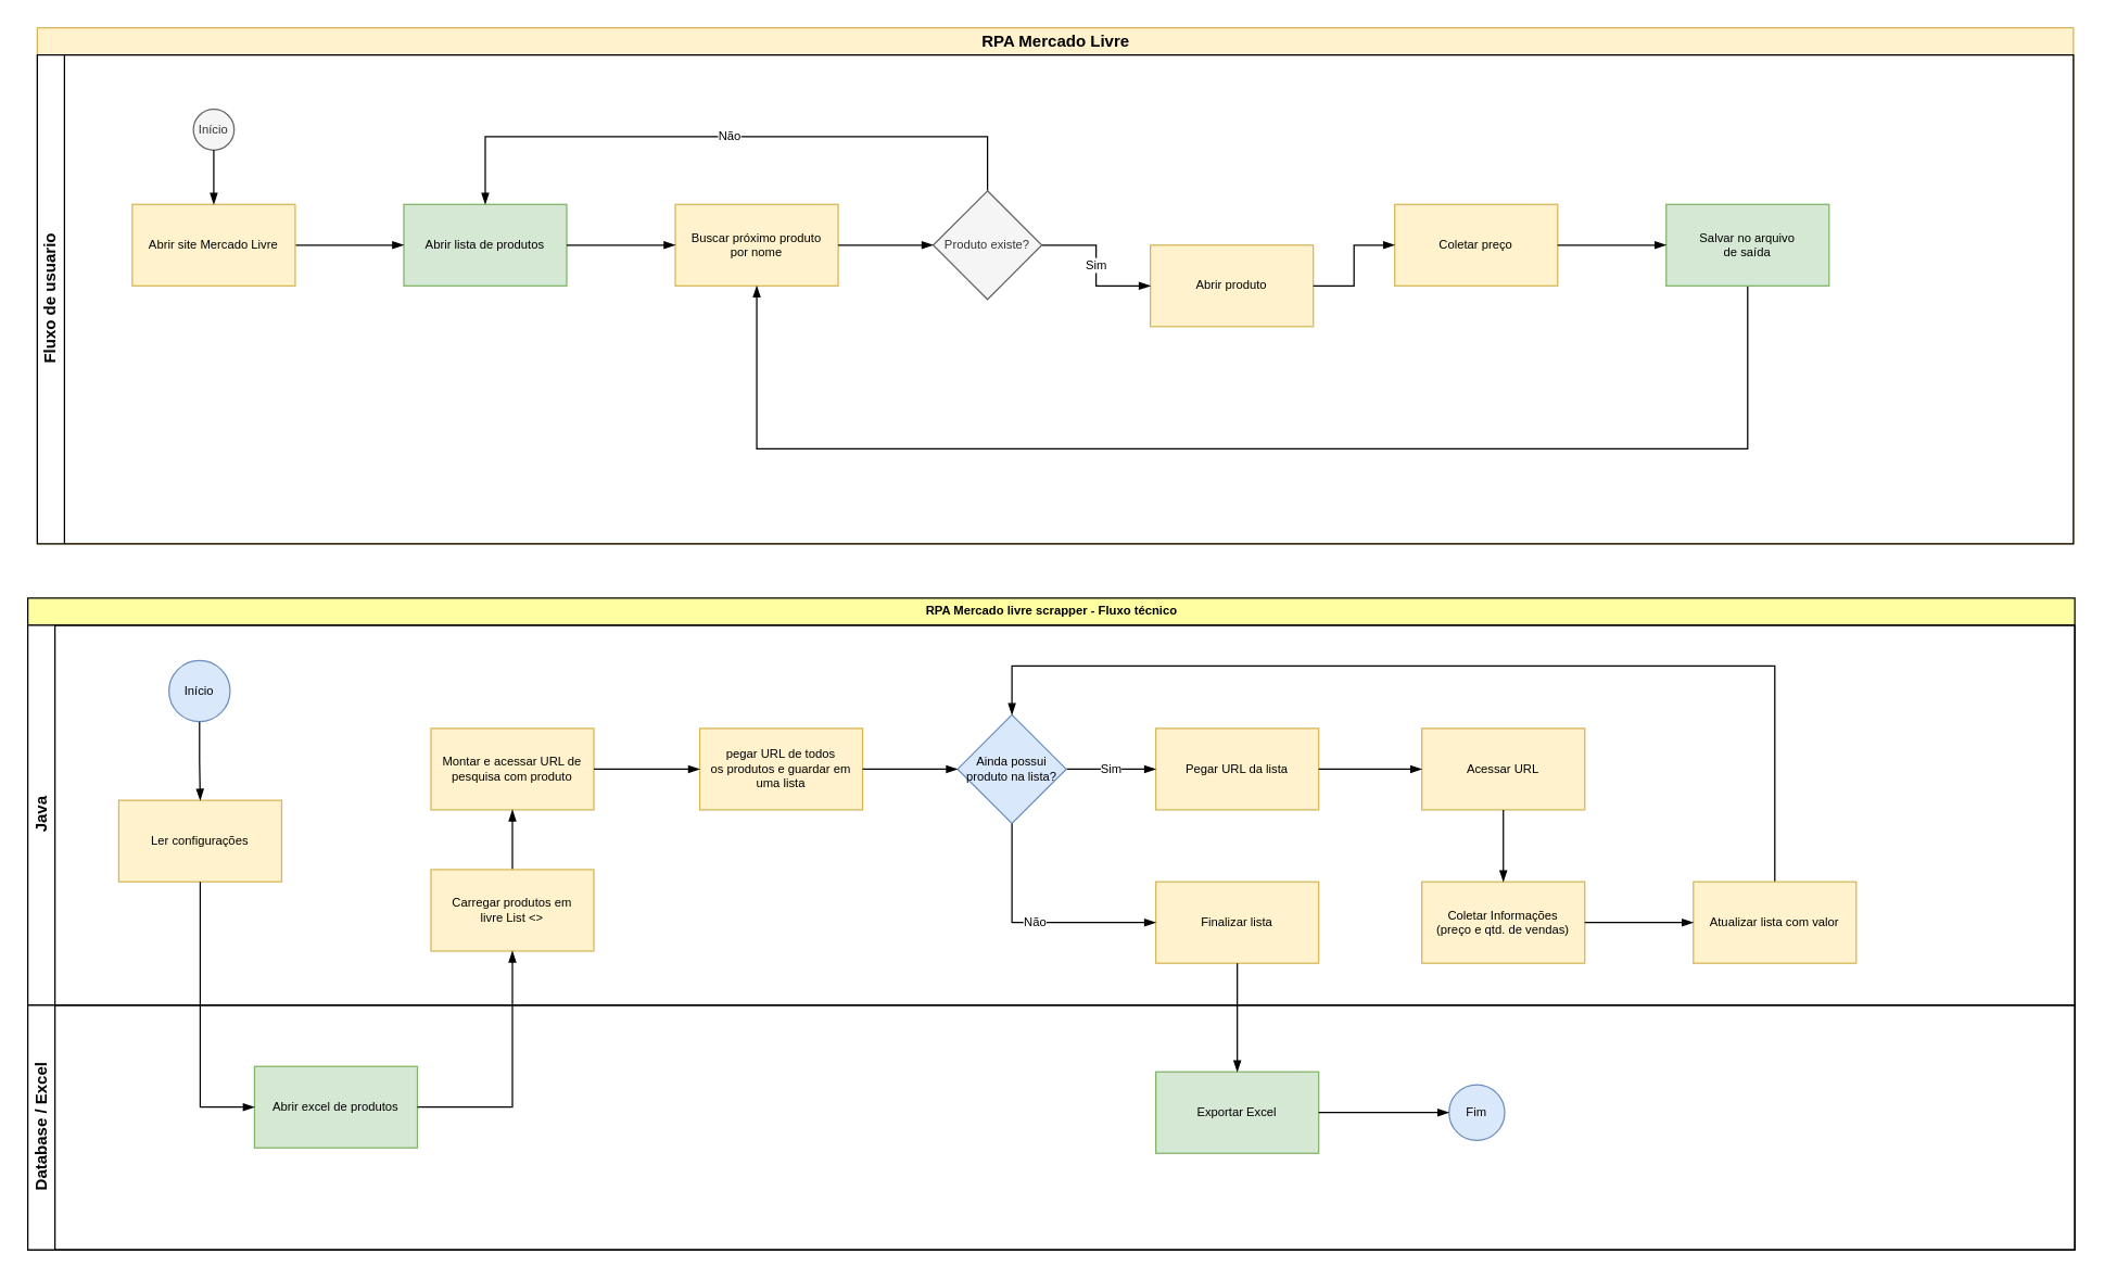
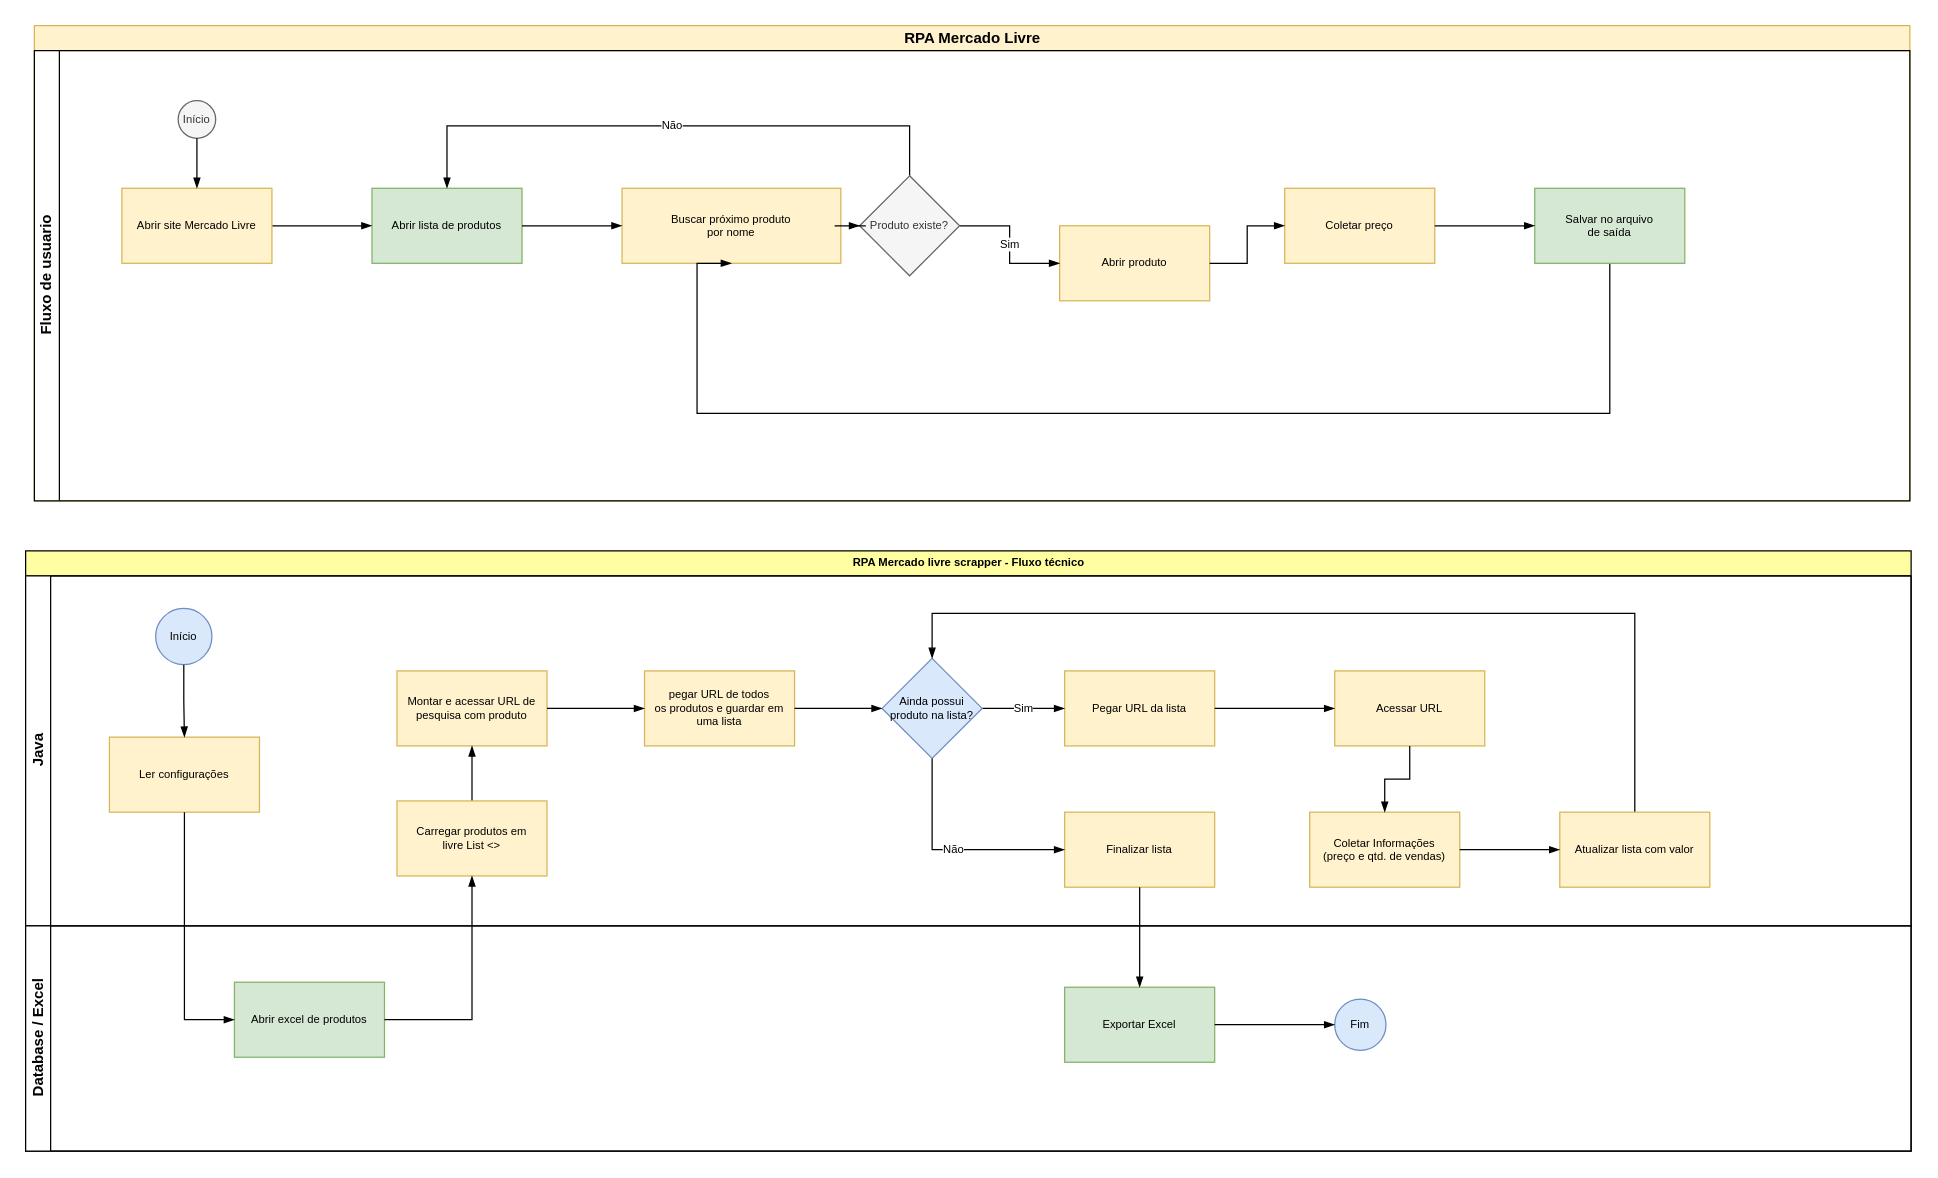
- <mxCell id="6" value="Buscar próximo produto &lt;br&gt;por nome" style="whiteSpace=wrap;html=1;fontSize=9;fillColor=#fff2cc;strokeColor=#d6b656;" vertex="1" parent="3"><mxGeometry x="470" y="110" width="120" height="60" as="geometry" /></mxCell>
+ <mxCell id="6" value="Buscar próximo produto &lt;br&gt;por nome" style="whiteSpace=wrap;html=1;fontSize=9;fillColor=#fff2cc;strokeColor=#d6b656;" vertex="1" parent="3"><mxGeometry x="470" y="110" width="175" height="60" as="geometry" /></mxCell>
- <mxCell id="35" value="Acessar URL" style="whiteSpace=wrap;html=1;fontSize=9;strokeColor=#d6b656;fillColor=#fff2cc;" vertex="1" parent="22"><mxGeometry x="1027" y="76" width="120" height="60" as="geometry" /></mxCell>
+ <mxCell id="35" value="Acessar URL" style="whiteSpace=wrap;html=1;fontSize=9;strokeColor=#d6b656;fillColor=#fff2cc;" vertex="1" parent="22"><mxGeometry x="1047" y="76" width="120" height="60" as="geometry" /></mxCell>
